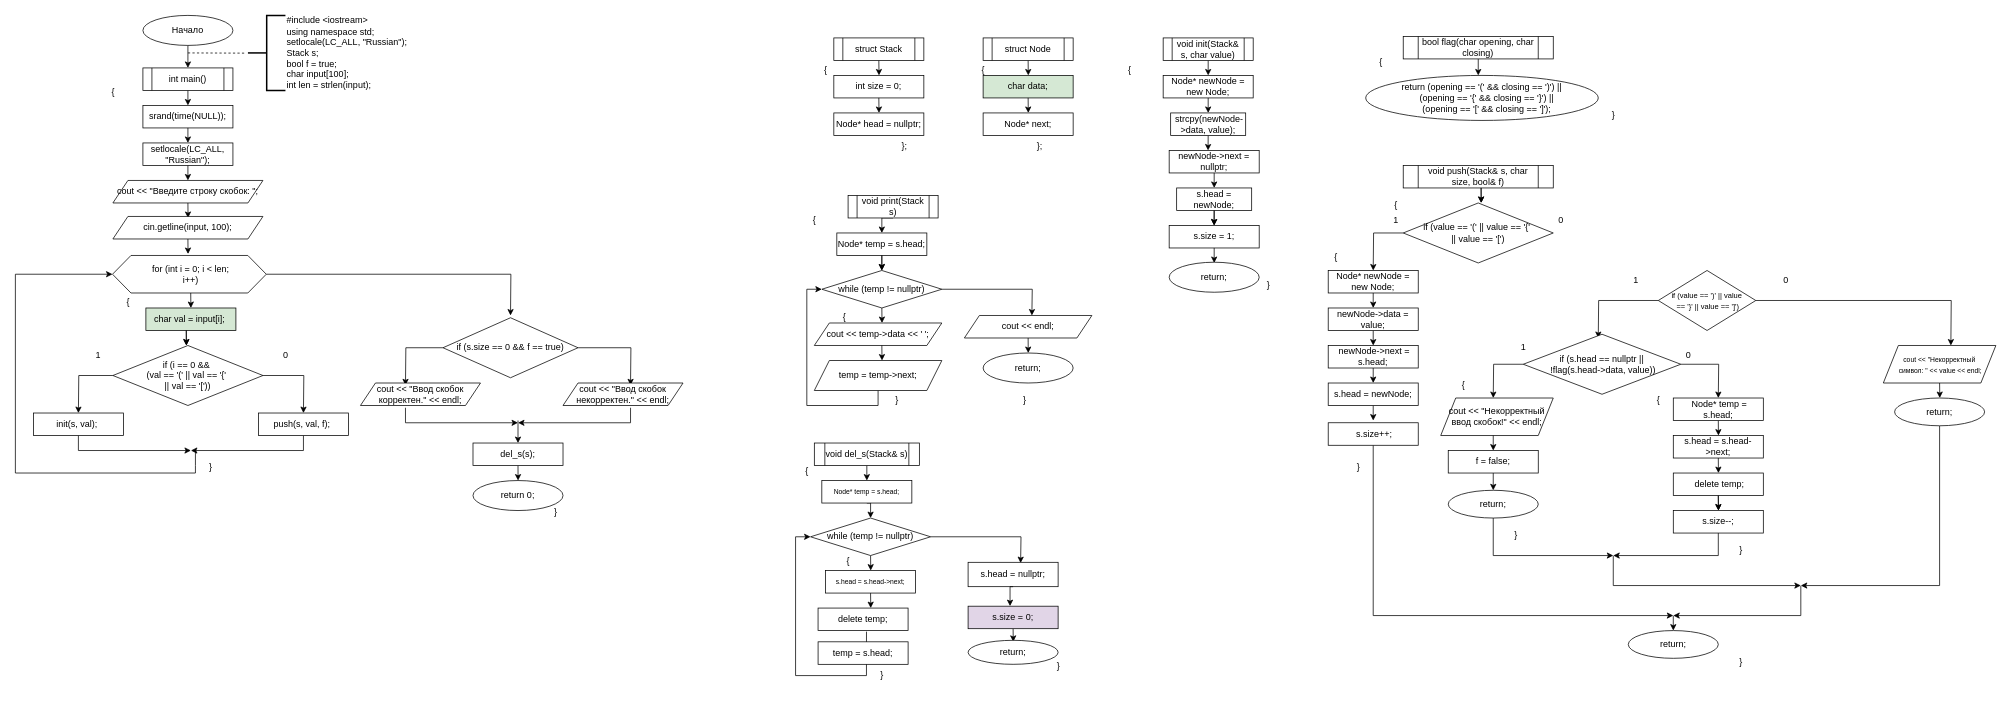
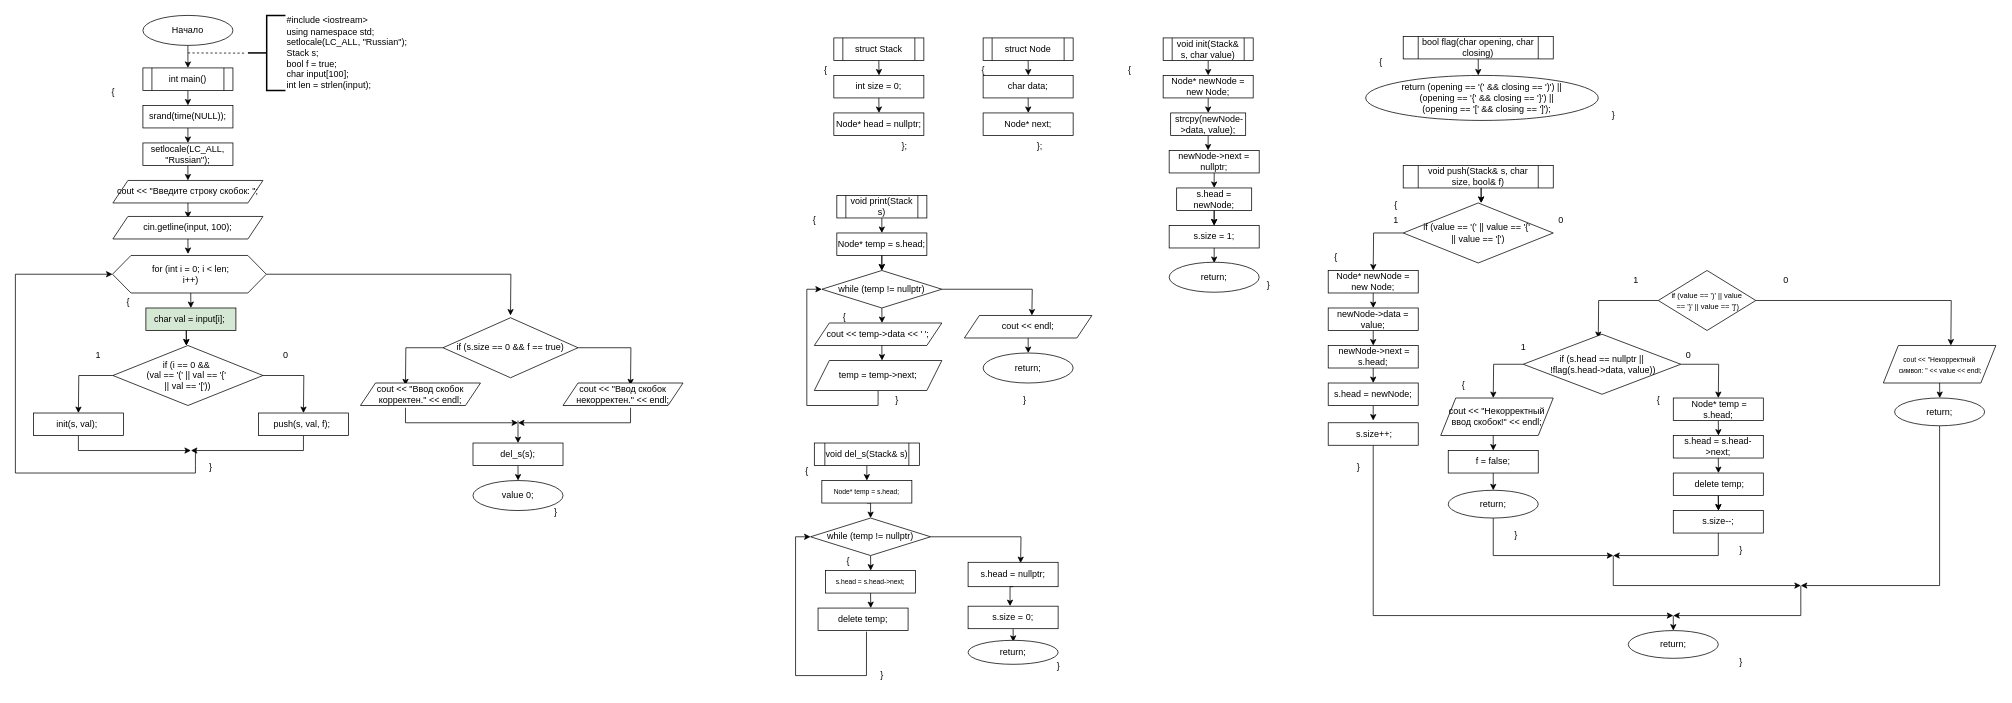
- <mxCell id="4" value="char data;" style="rounded=0;whiteSpace=wrap;html=1;fillColor=#d5e8d4;" vertex="1" parent="1"><mxGeometry x="1310" y="100" width="120" height="30" as="geometry" /></mxCell>
+ <mxCell id="4" value="char data;" style="rounded=0;whiteSpace=wrap;html=1;" vertex="1" parent="1"><mxGeometry x="1310" y="100" width="120" height="30" as="geometry" /></mxCell>
- <mxCell id="36" value="void print(Stack s)" style="shape=process;whiteSpace=wrap;html=1;backgroundOutline=1;" vertex="1" parent="1"><mxGeometry x="1130" y="260" width="120" height="30" as="geometry" /></mxCell>
+ <mxCell id="36" value="void print(Stack s)" style="shape=process;whiteSpace=wrap;html=1;backgroundOutline=1;" vertex="1" parent="1"><mxGeometry x="1115" y="260" width="120" height="30" as="geometry" /></mxCell>
- <mxCell id="162" value="return 0;" style="ellipse;whiteSpace=wrap;html=1;" vertex="1" parent="1"><mxGeometry x="630" y="640" width="120" height="40" as="geometry" /></mxCell>
+ <mxCell id="162" value="value 0;" style="ellipse;whiteSpace=wrap;html=1;" vertex="1" parent="1"><mxGeometry x="630" y="640" width="120" height="40" as="geometry" /></mxCell>
- <mxCell id="66" value="s.size = 0;" style="rounded=0;whiteSpace=wrap;html=1;fillColor=#e1d5e7;" vertex="1" parent="1"><mxGeometry x="1289.97" y="807.5" width="120" height="30" as="geometry" /></mxCell>
+ <mxCell id="66" value="s.size = 0;" style="rounded=0;whiteSpace=wrap;html=1;" vertex="1" parent="1"><mxGeometry x="1289.97" y="807.5" width="120" height="30" as="geometry" /></mxCell>
- <mxCell id="63" value="temp = s.head;" style="rounded=0;whiteSpace=wrap;html=1;" vertex="1" parent="1"><mxGeometry x="1090" y="855" width="120" height="30" as="geometry" /></mxCell>
